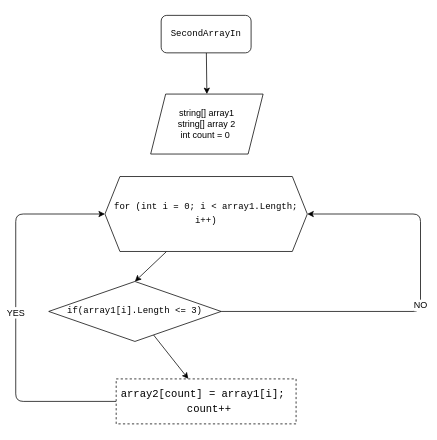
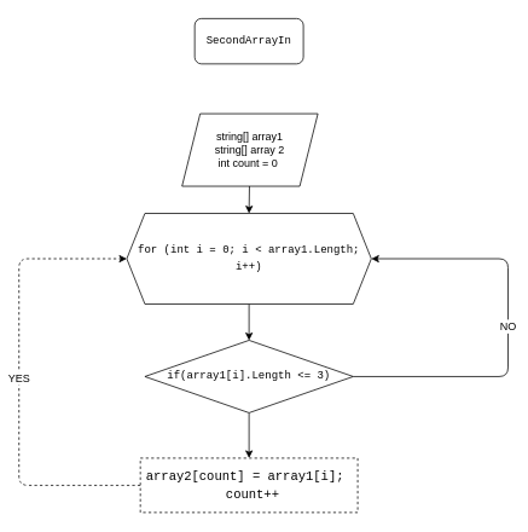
- <mxCell id="2" style="edgeStyle=none;html=1;entryX=0.5;entryY=0;entryDx=0;entryDy=0;" parent="1" source="3" target="5" edge="1"><mxGeometry relative="1" as="geometry" /></mxCell>
+ <mxCell id="4" style="edgeStyle=none;html=1;entryX=0.5;entryY=0;entryDx=0;entryDy=0;strokeColor=#000000;" parent="1" source="5" target="7" edge="1"><mxGeometry relative="1" as="geometry" /></mxCell>
- <mxCell id="10" value="&lt;div style=&quot;font-family: &amp;#34;consolas&amp;#34; , &amp;#34;courier new&amp;#34; , monospace ; line-height: 19px&quot;&gt;&lt;font style=&quot;font-size: 12px&quot; color=&quot;#000000&quot;&gt;if(array1[i].Length &amp;lt;= 3)&lt;/font&gt;&lt;/div&gt;" style="rhombus;whiteSpace=wrap;html=1;strokeColor=#000000;fillColor=#FFFFFF;" parent="1" vertex="1"><mxGeometry x="64" y="375" width="230" height="80" as="geometry" /></mxCell>
+ <mxCell id="10" value="&lt;div style=&quot;font-family: &amp;#34;consolas&amp;#34; , &amp;#34;courier new&amp;#34; , monospace ; line-height: 19px&quot;&gt;&lt;font style=&quot;font-size: 12px&quot; color=&quot;#000000&quot;&gt;if(array1[i].Length &amp;lt;= 3)&lt;/font&gt;&lt;/div&gt;" style="rhombus;whiteSpace=wrap;html=1;strokeColor=#000000;fillColor=#FFFFFF;" parent="1" vertex="1"><mxGeometry x="159" y="375" width="230" height="80" as="geometry" /></mxCell>
- <mxCell id="11" value="&lt;span style=&quot;background-color: rgb(255 , 255 , 255)&quot;&gt;&lt;font color=&quot;#000000&quot;&gt;YES&lt;/font&gt;&lt;/span&gt;" style="edgeStyle=none;html=1;fontSize=12;entryX=0;entryY=0.5;entryDx=0;entryDy=0;exitX=0;exitY=0.5;exitDx=0;exitDy=0;strokeColor=#000000;" parent="1" source="12" target="7" edge="1"><mxGeometry relative="1" as="geometry"><mxPoint x="-6" y="535" as="targetPoint" /><Array as="points"><mxPoint x="20" y="535" /><mxPoint x="20" y="285" /></Array></mxGeometry></mxCell>
+ <mxCell id="11" value="&lt;span style=&quot;background-color: rgb(255 , 255 , 255)&quot;&gt;&lt;font color=&quot;#000000&quot;&gt;YES&lt;/font&gt;&lt;/span&gt;" style="edgeStyle=none;html=1;fontSize=12;entryX=0;entryY=0.5;entryDx=0;entryDy=0;exitX=0;exitY=0.5;exitDx=0;exitDy=0;strokeColor=#000000;dashed=1;" parent="1" source="12" target="7" edge="1"><mxGeometry relative="1" as="geometry"><mxPoint x="-6" y="535" as="targetPoint" /><Array as="points"><mxPoint x="20" y="535" /><mxPoint x="20" y="285" /></Array></mxGeometry></mxCell>
